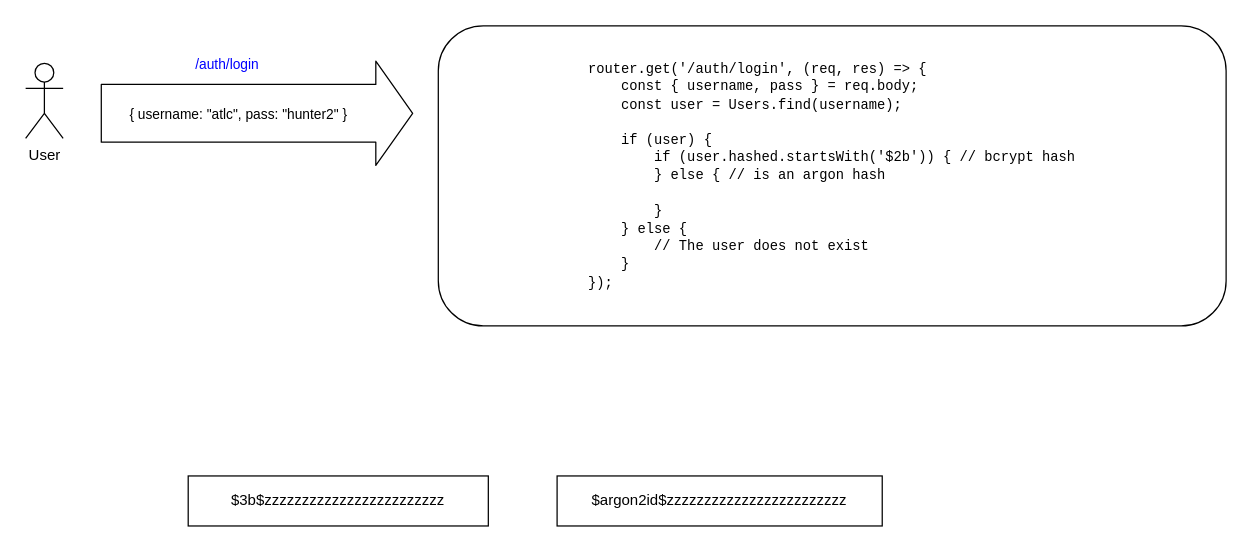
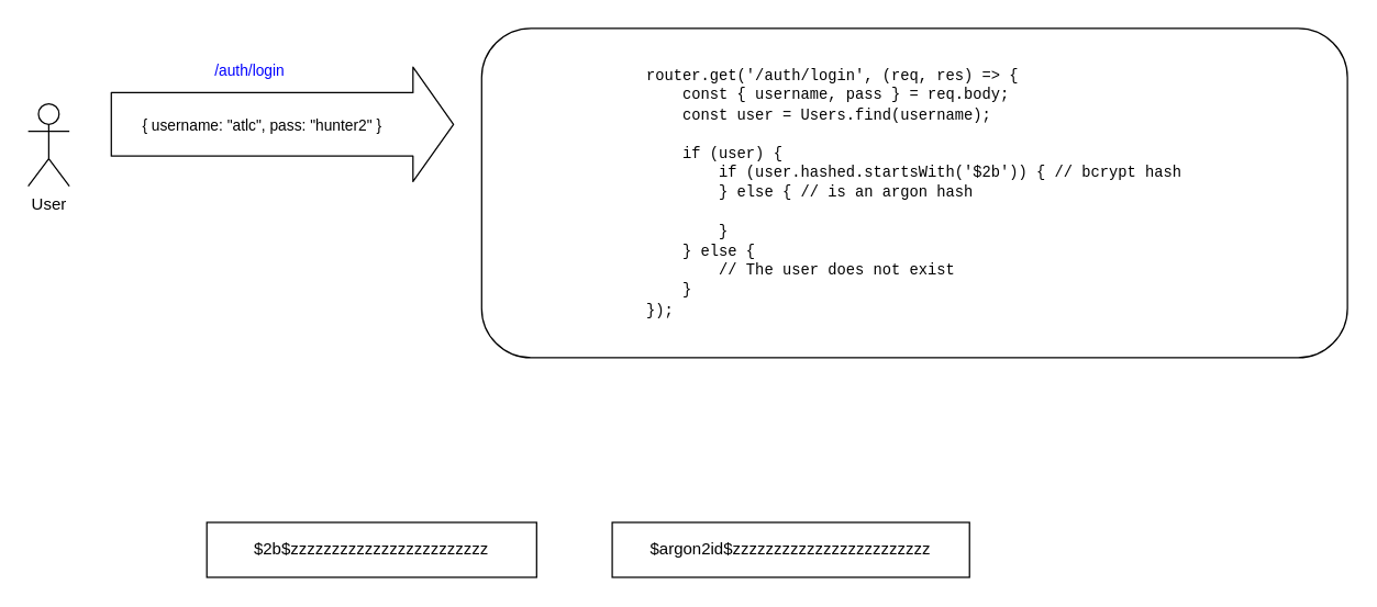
- <mxCell id="4" value="User" style="shape=umlActor;verticalLabelPosition=bottom;verticalAlign=top;html=1;outlineConnect=0;" vertex="1" parent="1"><mxGeometry x="20" y="50" width="30" height="60" as="geometry" /></mxCell>
+ <mxCell id="4" value="User" style="shape=umlActor;verticalLabelPosition=bottom;verticalAlign=top;html=1;outlineConnect=0;" vertex="1" parent="1"><mxGeometry x="20" y="75" width="30" height="60" as="geometry" /></mxCell>
- <mxCell id="2" value="$3b$zzzzzzzzzzzzzzzzzzzzzzzz" style="rounded=0;whiteSpace=wrap;html=1;" vertex="1" parent="1"><mxGeometry x="150" y="380" width="240" height="40" as="geometry" /></mxCell>
+ <mxCell id="2" value="$2b$zzzzzzzzzzzzzzzzzzzzzzzz" style="rounded=0;whiteSpace=wrap;html=1;" vertex="1" parent="1"><mxGeometry x="150" y="380" width="240" height="40" as="geometry" /></mxCell>
